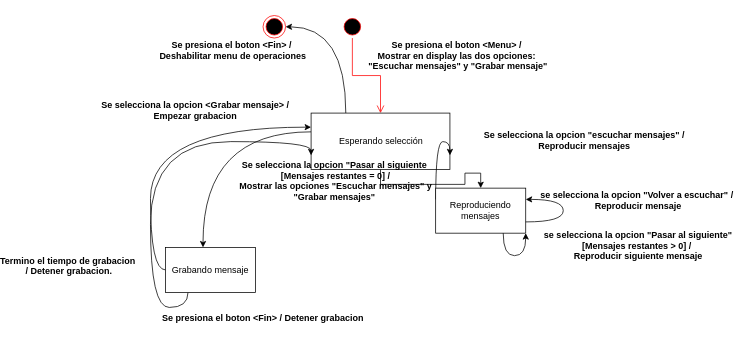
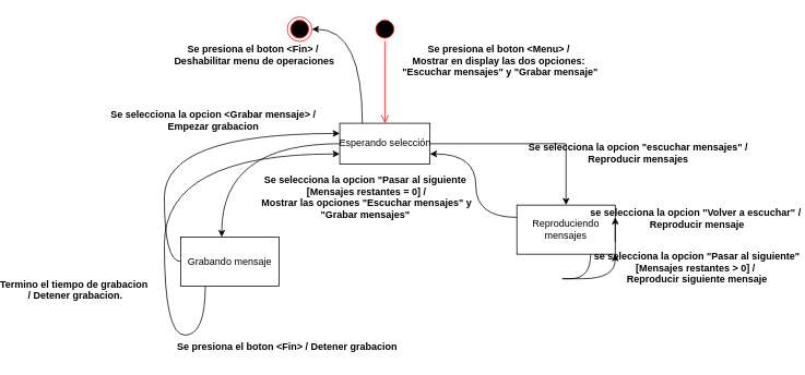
- <mxCell id="8" value="&lt;font style=&quot;vertical-align: inherit&quot;&gt;&lt;font style=&quot;vertical-align: inherit&quot;&gt;Esperando selección&lt;/font&gt;&lt;/font&gt;" style="html=1;" parent="1" vertex="1"><mxGeometry x="384" y="150" width="185" height="75" as="geometry" /></mxCell>
+ <mxCell id="8" value="&lt;font style=&quot;vertical-align: inherit&quot;&gt;&lt;font style=&quot;vertical-align: inherit&quot;&gt;Esperando selección&lt;/font&gt;&lt;/font&gt;" style="html=1;" parent="1" vertex="1"><mxGeometry x="384" y="150" width="110" height="50" as="geometry" /></mxCell>
- <mxCell id="10" value="Reproduciendo mensajes" style="whiteSpace=wrap;html=1;" parent="1" vertex="1"><mxGeometry x="550" y="250" width="120" height="60" as="geometry" /></mxCell>
+ <mxCell id="10" value="Reproduciendo mensajes" style="whiteSpace=wrap;html=1;" parent="1" vertex="1"><mxGeometry x="600" y="250" width="120" height="60" as="geometry" /></mxCell>
- <mxCell id="21" value="Grabando mensaje" style="whiteSpace=wrap;html=1;" parent="1" vertex="1"><mxGeometry x="190" y="329" width="120" height="60" as="geometry" /></mxCell>
+ <mxCell id="21" value="Grabando mensaje" style="whiteSpace=wrap;html=1;" parent="1" vertex="1"><mxGeometry x="190" y="289" width="120" height="60" as="geometry" /></mxCell>
